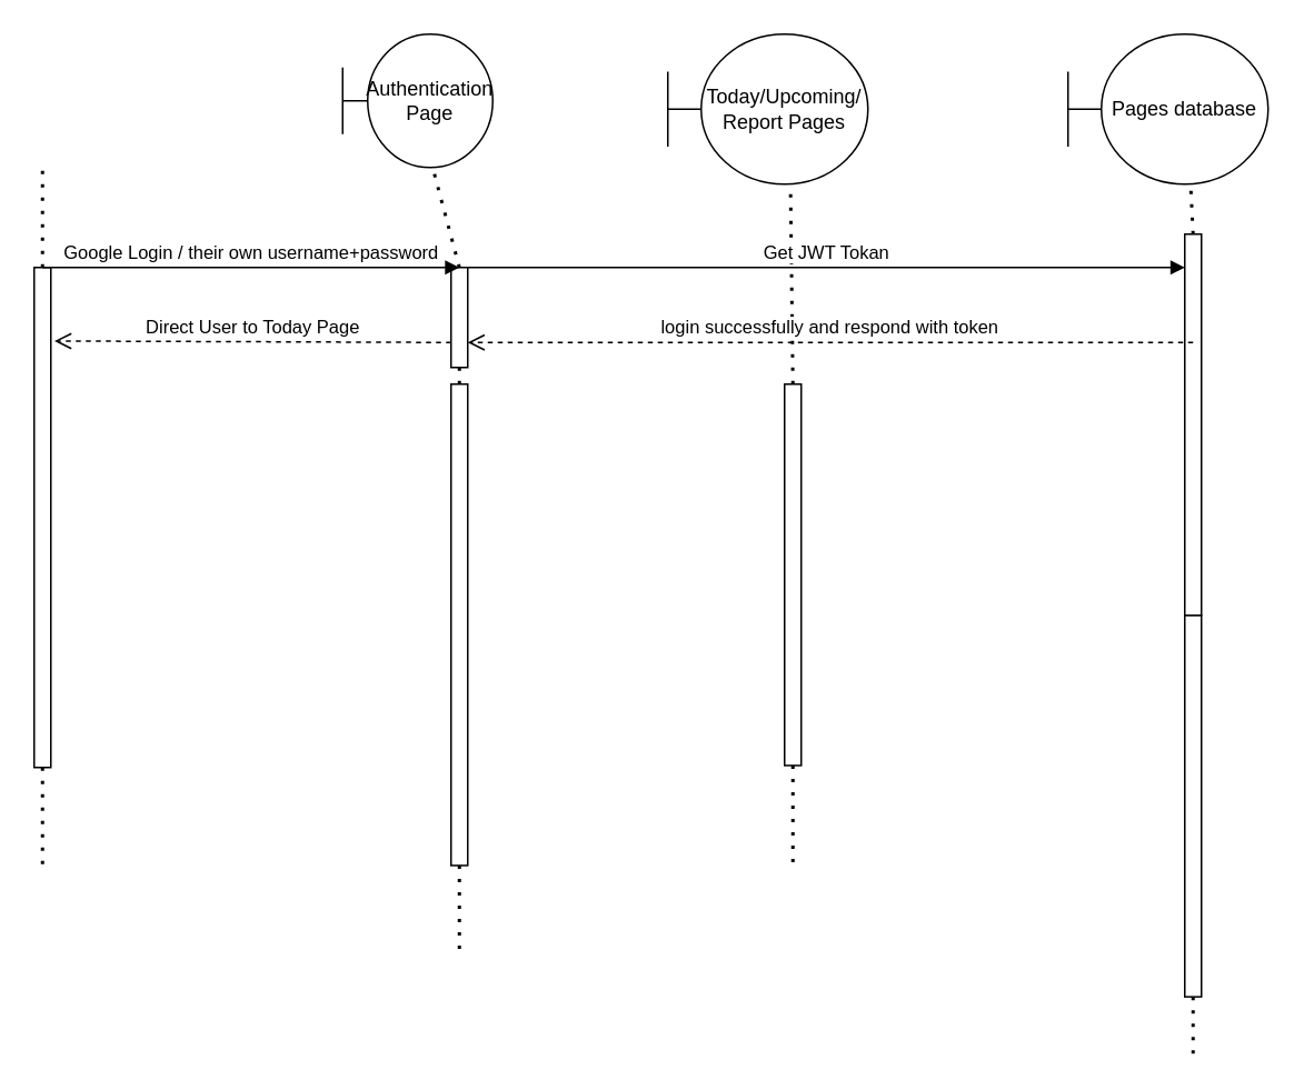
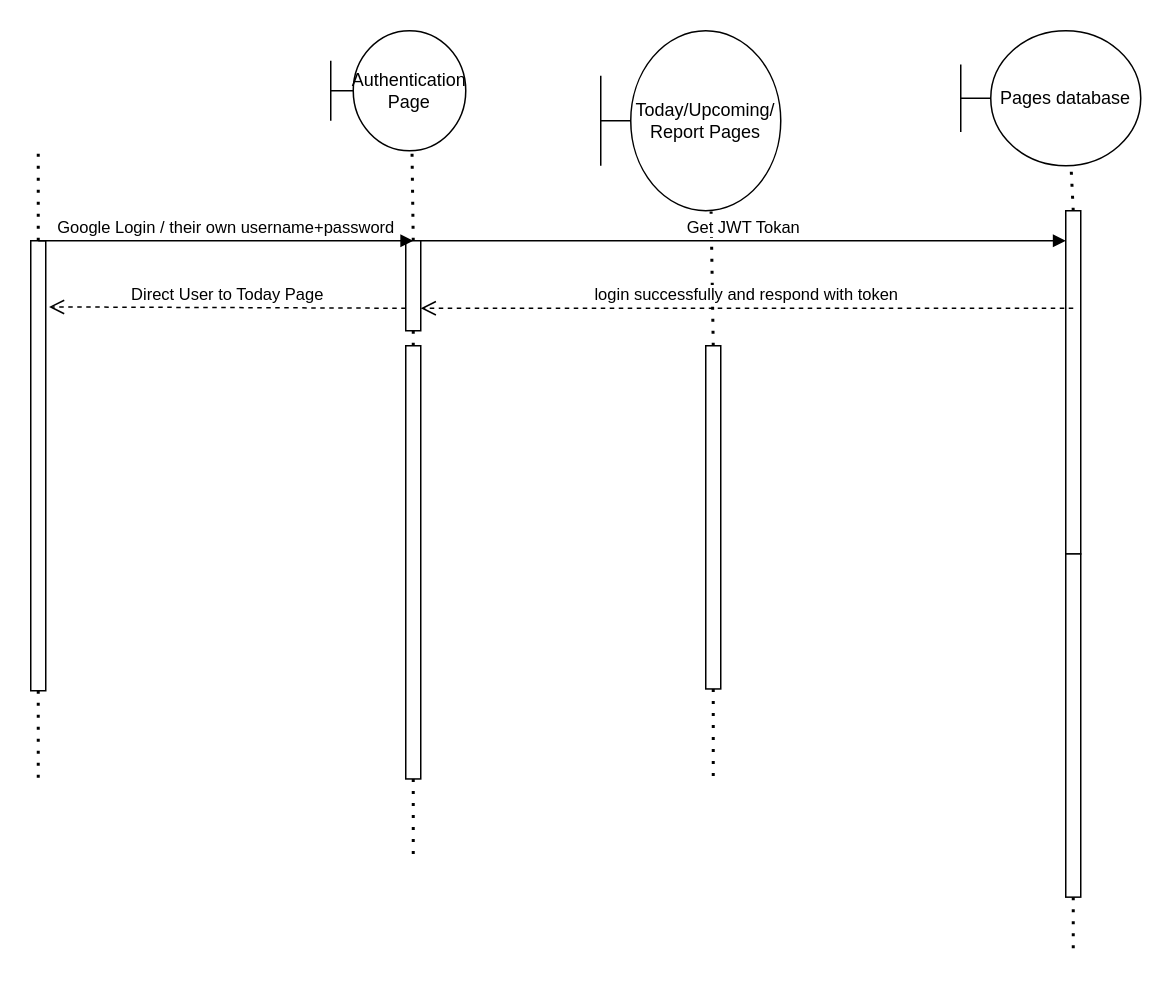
- <mxCell id="5" value="Authentication Page" style="shape=umlBoundary;whiteSpace=wrap;html=1;" vertex="1" parent="1"><mxGeometry x="205" y="20" width="90" height="80" as="geometry" /></mxCell>
+ <mxCell id="5" value="Authentication Page" style="shape=umlBoundary;whiteSpace=wrap;html=1;" vertex="1" parent="1"><mxGeometry x="220" y="20" width="90" height="80" as="geometry" /></mxCell>
- <mxCell id="10" value="Today/Upcoming/&lt;br&gt;Report Pages" style="shape=umlBoundary;whiteSpace=wrap;html=1;" vertex="1" parent="1"><mxGeometry x="400" y="20" width="120" height="90" as="geometry" /></mxCell>
+ <mxCell id="10" value="Today/Upcoming/&lt;br&gt;Report Pages" style="shape=umlBoundary;whiteSpace=wrap;html=1;" vertex="1" parent="1"><mxGeometry x="400" y="20" width="120" height="120" as="geometry" /></mxCell>
